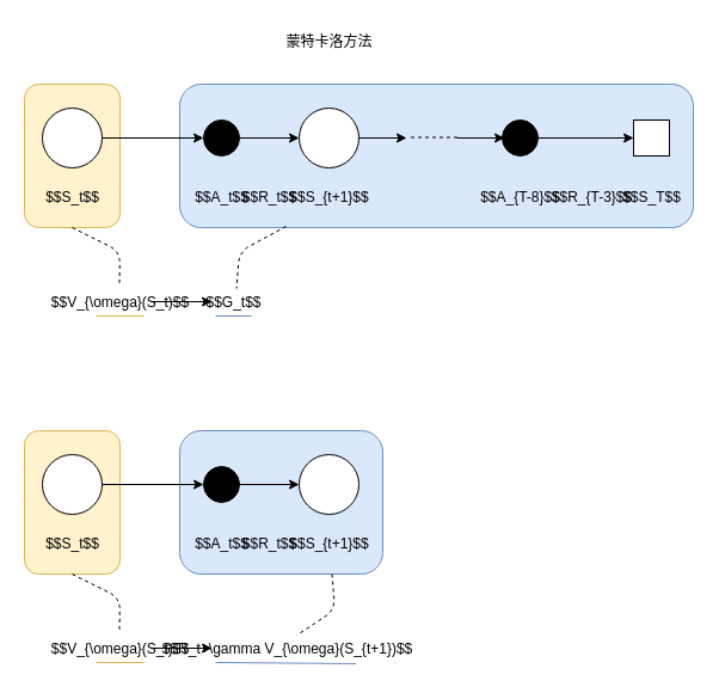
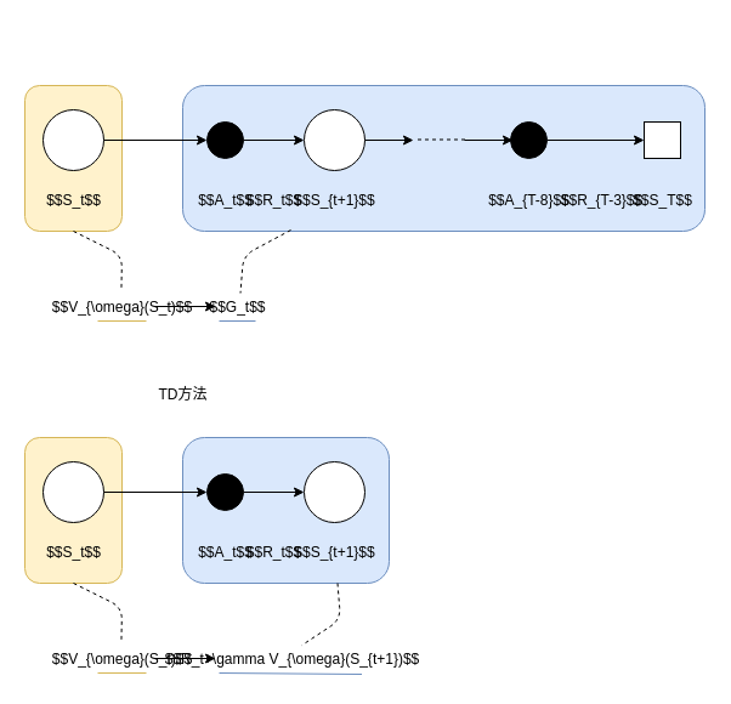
- <mxCell id="27" value="蒙特卡洛方法" style="text;html=1;align=center;verticalAlign=middle;resizable=0;points=[];autosize=1;strokeColor=none;fillColor=none;" vertex="1" parent="1"><mxGeometry x="225" y="20" width="100" height="30" as="geometry" /></mxCell>
+ <mxCell id="46" value="TD方法" style="text;html=1;align=center;verticalAlign=middle;resizable=0;points=[];autosize=1;strokeColor=none;fillColor=none;" vertex="1" parent="1"><mxGeometry x="120" y="310" width="60" height="30" as="geometry" /></mxCell>
